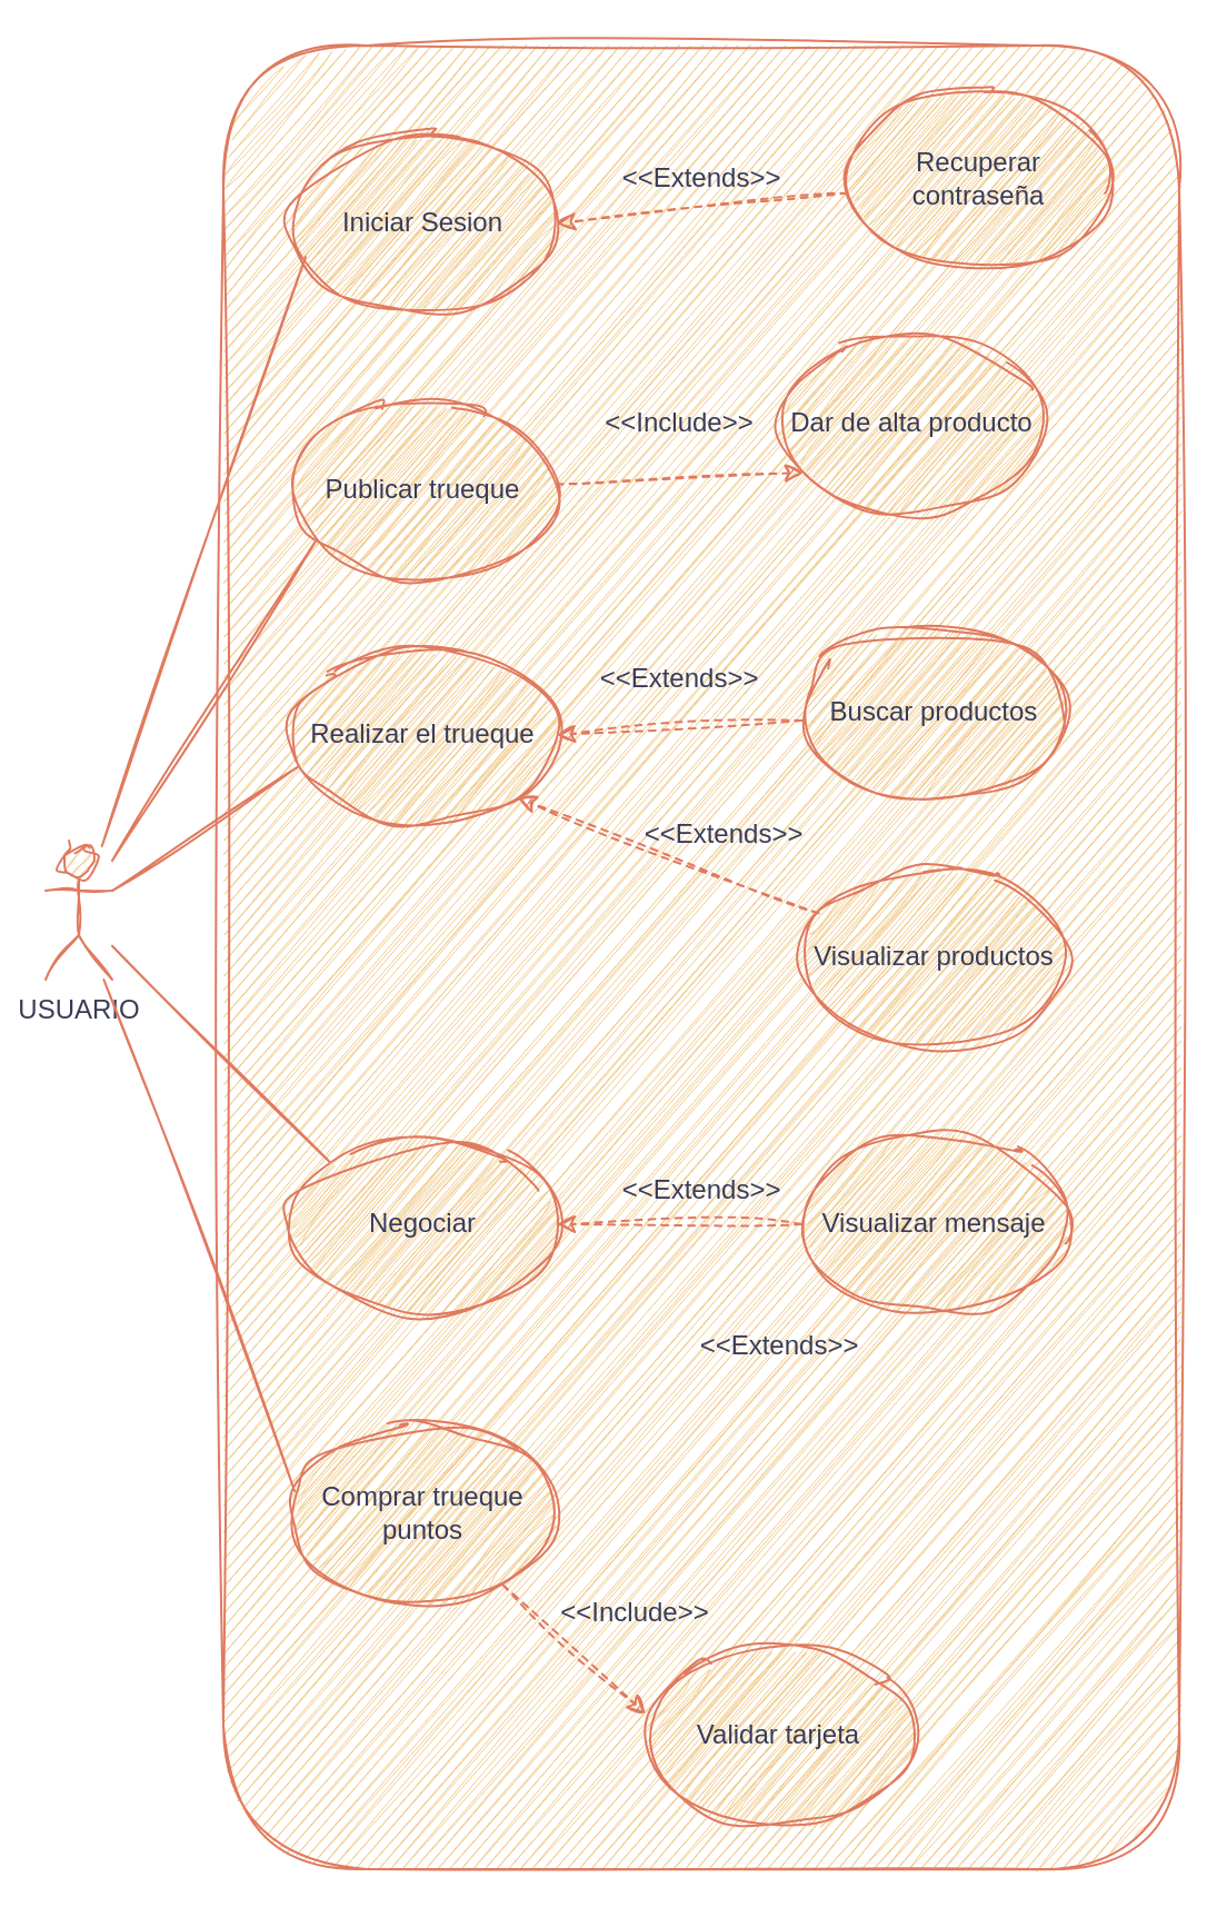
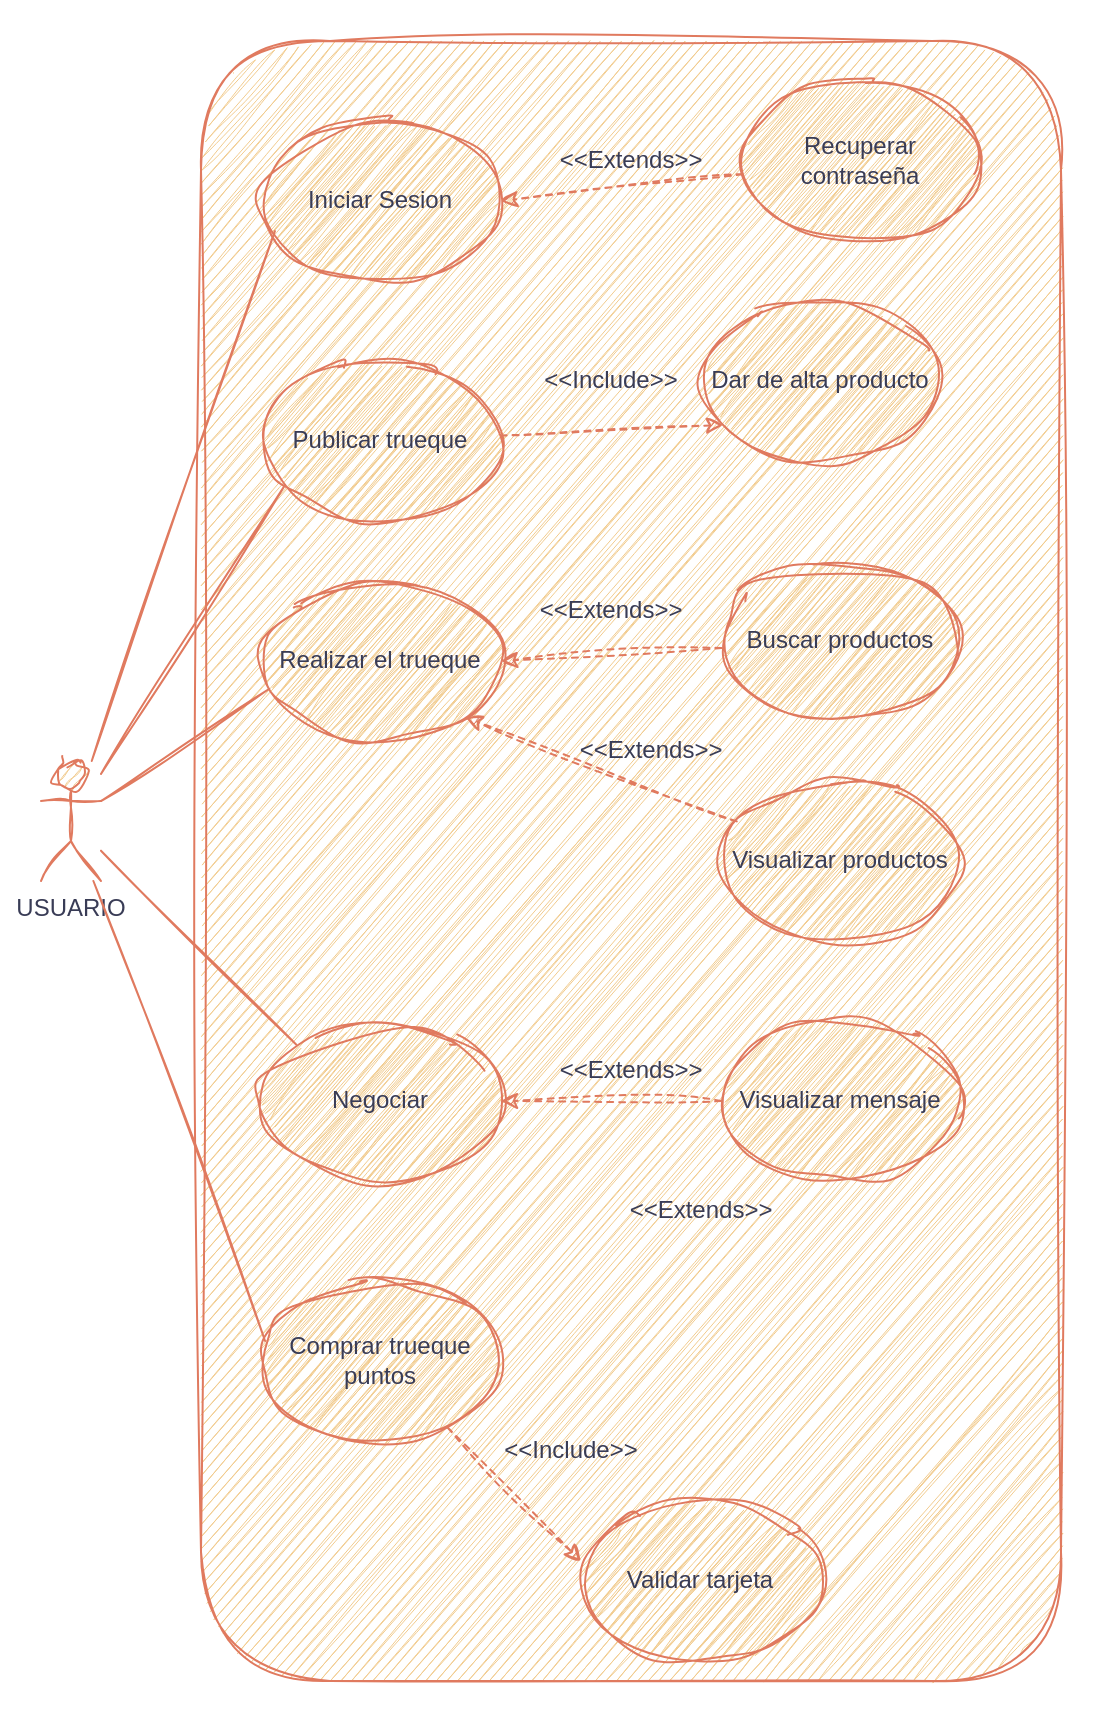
- <mxCell id="6" value="Recuperar contraseña" style="ellipse;whiteSpace=wrap;html=1;labelBackgroundColor=none;rounded=1;sketch=1;curveFitting=1;jiggle=2;fillColor=#F2CC8F;strokeColor=#E07A5F;fontColor=#393C56;" vertex="1" parent="1"><mxGeometry x="380" y="40" width="120" height="80" as="geometry" /></mxCell>
+ <mxCell id="6" value="Recuperar contraseña" style="ellipse;whiteSpace=wrap;html=1;labelBackgroundColor=none;rounded=1;sketch=1;curveFitting=1;jiggle=2;fillColor=#F2CC8F;strokeColor=#E07A5F;fontColor=#393C56;" vertex="1" parent="1"><mxGeometry x="370" y="40" width="120" height="80" as="geometry" /></mxCell>
- <mxCell id="30" value="Validar tarjeta" style="ellipse;whiteSpace=wrap;html=1;labelBackgroundColor=none;rounded=1;sketch=1;curveFitting=1;jiggle=2;fillColor=#F2CC8F;strokeColor=#E07A5F;fontColor=#393C56;" vertex="1" parent="1"><mxGeometry x="290" y="740" width="120" height="80" as="geometry" /></mxCell>
+ <mxCell id="30" value="Validar tarjeta" style="ellipse;whiteSpace=wrap;html=1;labelBackgroundColor=none;rounded=1;sketch=1;curveFitting=1;jiggle=2;fillColor=#F2CC8F;strokeColor=#E07A5F;fontColor=#393C56;" vertex="1" parent="1"><mxGeometry x="290" y="750" width="120" height="80" as="geometry" /></mxCell>
